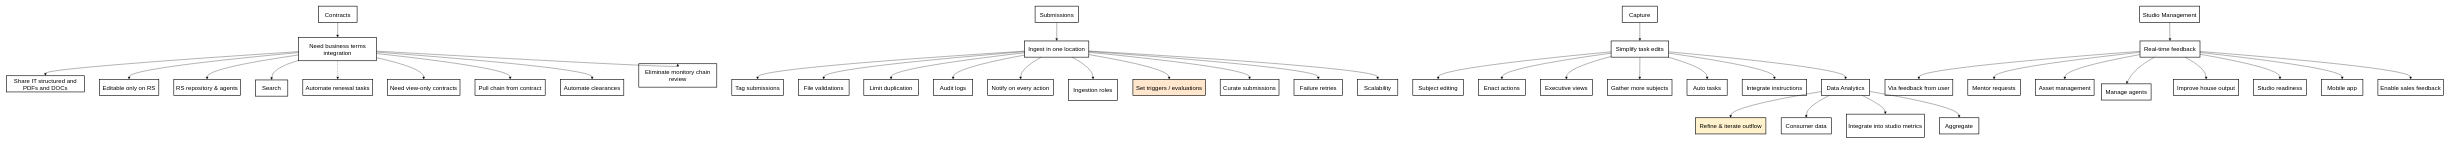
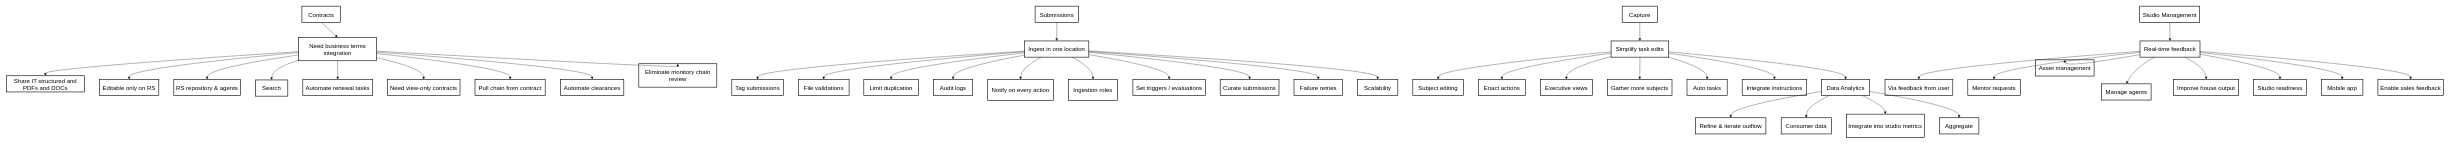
- <mxCell id="2" value="Contracts" style="whiteSpace=wrap;strokeWidth=2;fontSize=20;" vertex="1" parent="1"><mxGeometry x="1060" y="20" width="129" height="54" as="geometry" /></mxCell>
+ <mxCell id="2" value="Contracts" style="whiteSpace=wrap;strokeWidth=2;fontSize=20;" vertex="1" parent="1"><mxGeometry x="1005" y="20" width="129" height="54" as="geometry" /></mxCell>
- <mxCell id="53" value="" style="curved=1;startArrow=none;endArrow=block;exitX=0.5;exitY=1;entryX=0.5;entryY=0;rounded=0;fontSize=20;dashed=1;" edge="1" parent="1" source="6" target="11"><mxGeometry relative="1" as="geometry"><Array as="points" /></mxGeometry></mxCell>
+ <mxCell id="53" value="" style="curved=1;startArrow=none;endArrow=block;exitX=0.5;exitY=1;entryX=0.5;entryY=0;rounded=0;fontSize=20;" edge="1" parent="1" source="6" target="11"><mxGeometry relative="1" as="geometry"><Array as="points" /></mxGeometry></mxCell>
- <mxCell id="21" value="Notify on every action" style="whiteSpace=wrap;strokeWidth=2;fontSize=20;" vertex="1" parent="1"><mxGeometry x="3291" y="264" width="219" height="54" as="geometry" /></mxCell>
+ <mxCell id="21" value="Notify on every action" style="whiteSpace=wrap;strokeWidth=2;fontSize=20;" vertex="1" parent="1"><mxGeometry x="3291" y="264" width="219" height="70" as="geometry" /></mxCell>
- <mxCell id="23" value="Set triggers / evaluations" style="whiteSpace=wrap;strokeWidth=2;fontSize=20;fillColor=#ffe6cc;" vertex="1" parent="1"><mxGeometry x="3775" y="264" width="242" height="54" as="geometry" /></mxCell>
+ <mxCell id="23" value="Set triggers / evaluations" style="whiteSpace=wrap;strokeWidth=2;fontSize=20;" vertex="1" parent="1"><mxGeometry x="3775" y="264" width="242" height="54" as="geometry" /></mxCell>
- <mxCell id="37" value="Asset management" style="whiteSpace=wrap;strokeWidth=2;fontSize=20;" vertex="1" parent="1"><mxGeometry x="6784" y="264" width="195" height="54" as="geometry" /></mxCell>
+ <mxCell id="37" value="Asset management" style="whiteSpace=wrap;strokeWidth=2;fontSize=20;" vertex="1" parent="1"><mxGeometry x="6784" y="199" width="195" height="54" as="geometry" /></mxCell>
- <mxCell id="44" value="Refine &amp; iterate outflow" style="whiteSpace=wrap;strokeWidth=2;fontSize=20;fillColor=#fff2cc;" vertex="1" parent="1"><mxGeometry x="5650" y="392" width="235" height="54" as="geometry" /></mxCell>
+ <mxCell id="44" value="Refine &amp; iterate outflow" style="whiteSpace=wrap;strokeWidth=2;fontSize=20;" vertex="1" parent="1"><mxGeometry x="5650" y="392" width="235" height="54" as="geometry" /></mxCell>
